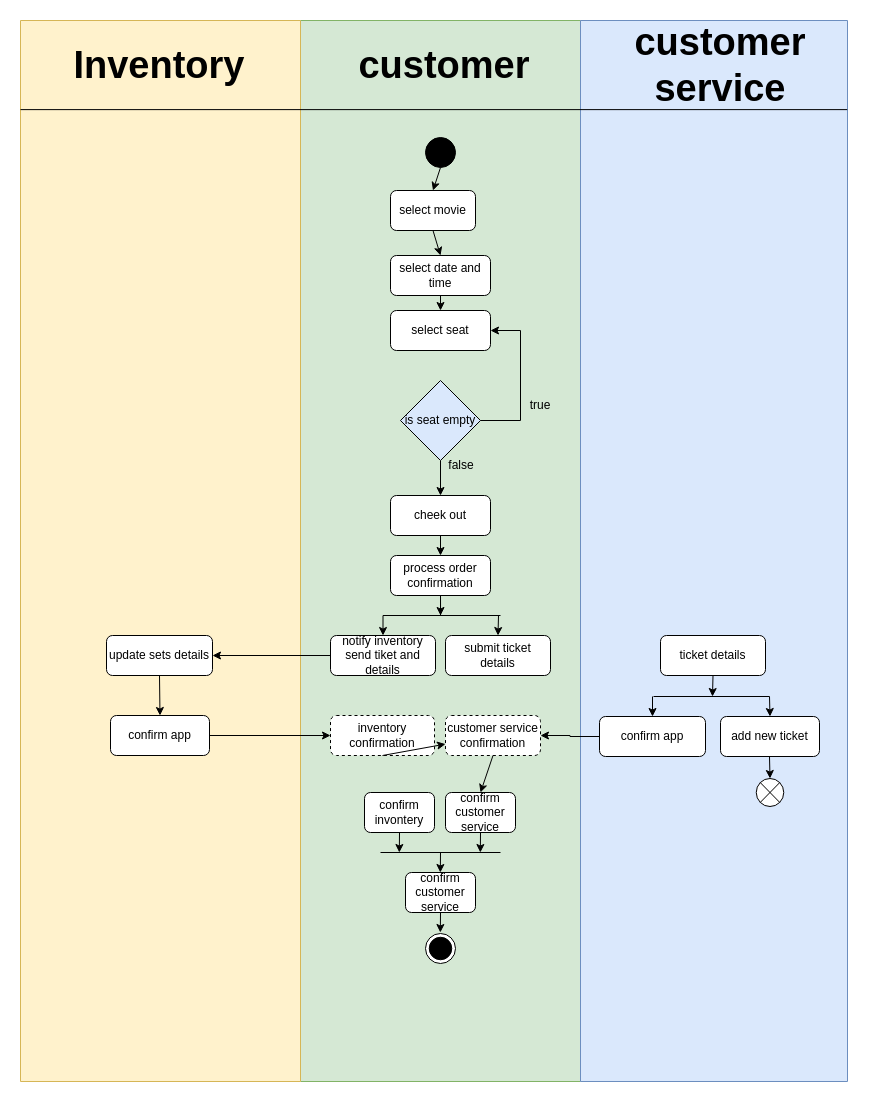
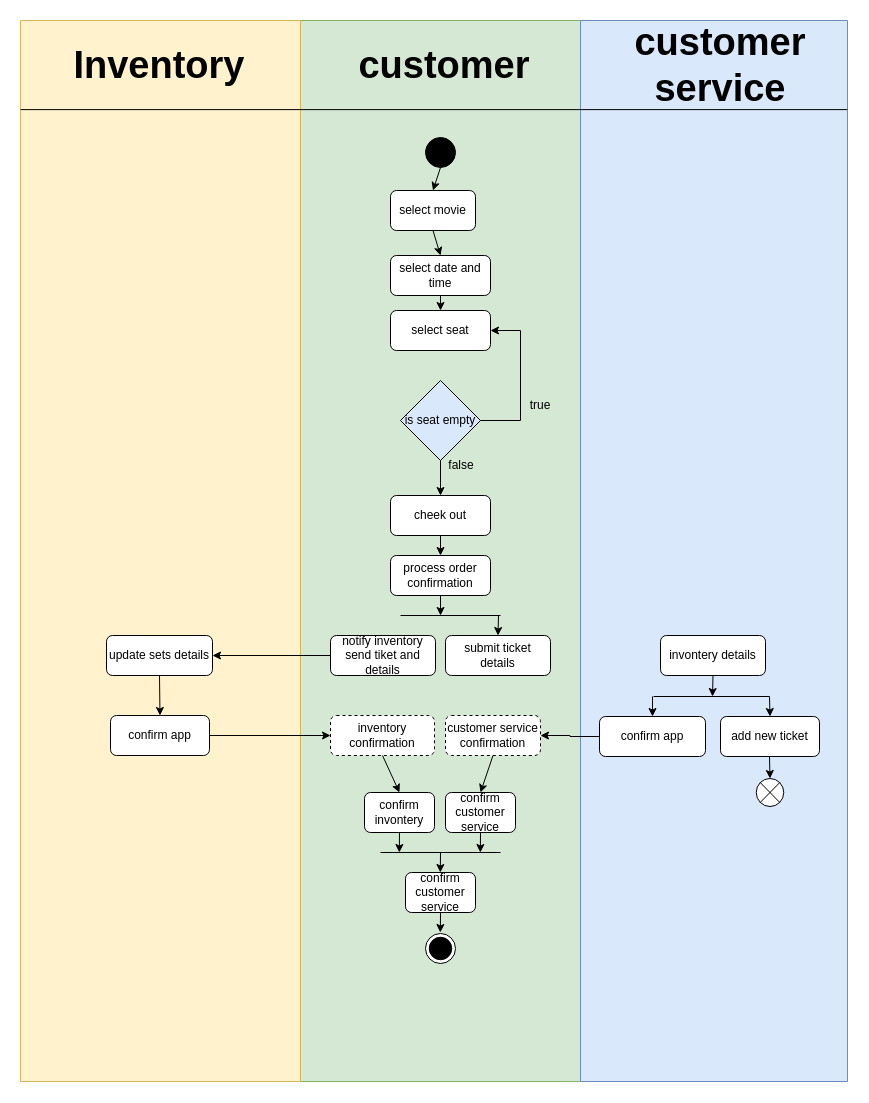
- <mxCell id="11" value="" style="edgeStyle=orthogonalEdgeStyle;rounded=0;orthogonalLoop=1;jettySize=auto;html=1;" parent="1" source="12" target="18" edge="1"><mxGeometry relative="1" as="geometry" /></mxCell>
- <mxCell id="40" value="ticket details" style="rounded=1;whiteSpace=wrap;html=1;" parent="1" vertex="1"><mxGeometry x="660" y="635" width="105" height="40" as="geometry" /></mxCell>
+ <mxCell id="40" value="invontery details" style="rounded=1;whiteSpace=wrap;html=1;" parent="1" vertex="1"><mxGeometry x="660" y="635" width="105" height="40" as="geometry" /></mxCell>
- <mxCell id="26" value="" style="endArrow=classic;html=1;rounded=0;exitX=0.5;exitY=1;exitDx=0;exitDy=0;" parent="1" source="23" target="22" edge="1"><mxGeometry width="50" height="50" relative="1" as="geometry"><mxPoint x="399" y="755" as="sourcePoint" /><mxPoint x="398.82" y="775" as="targetPoint" /></mxGeometry></mxCell>
+ <mxCell id="26" value="" style="endArrow=classic;html=1;rounded=0;exitX=0.5;exitY=1;exitDx=0;exitDy=0;entryX=0.5;entryY=0;entryDx=0;entryDy=0;" parent="1" source="23" target="28" edge="1"><mxGeometry width="50" height="50" relative="1" as="geometry"><mxPoint x="399" y="755" as="sourcePoint" /><mxPoint x="398.82" y="775" as="targetPoint" /></mxGeometry></mxCell>
